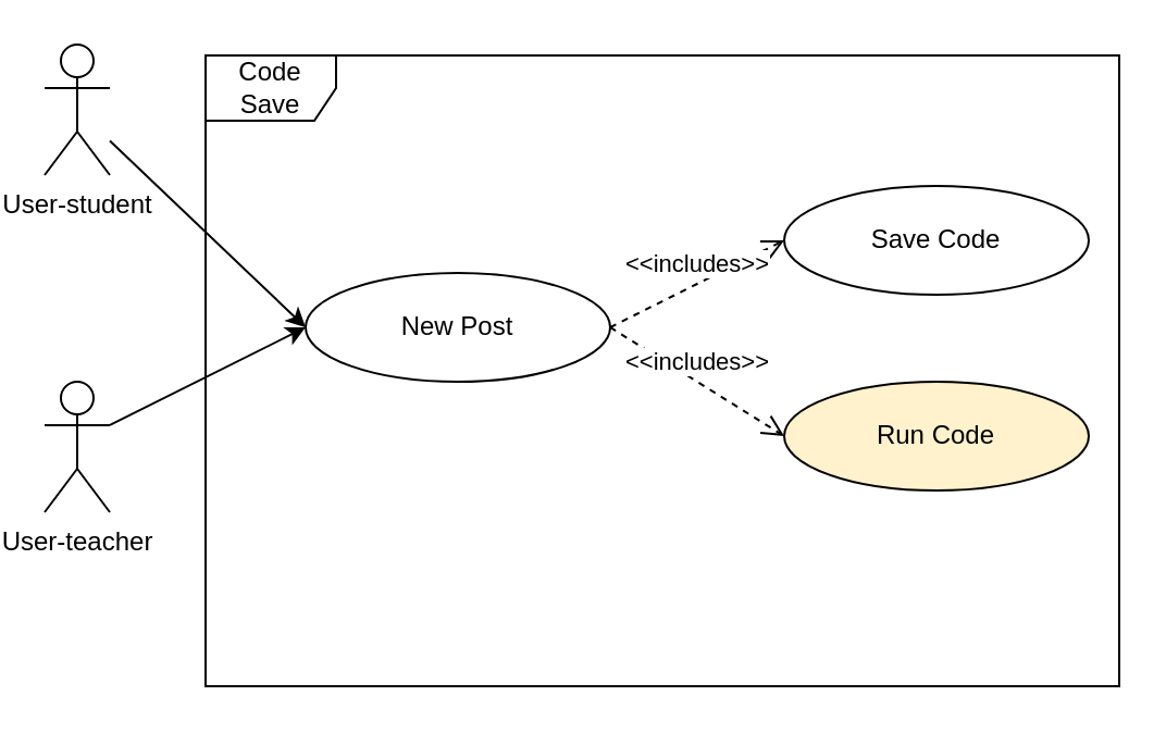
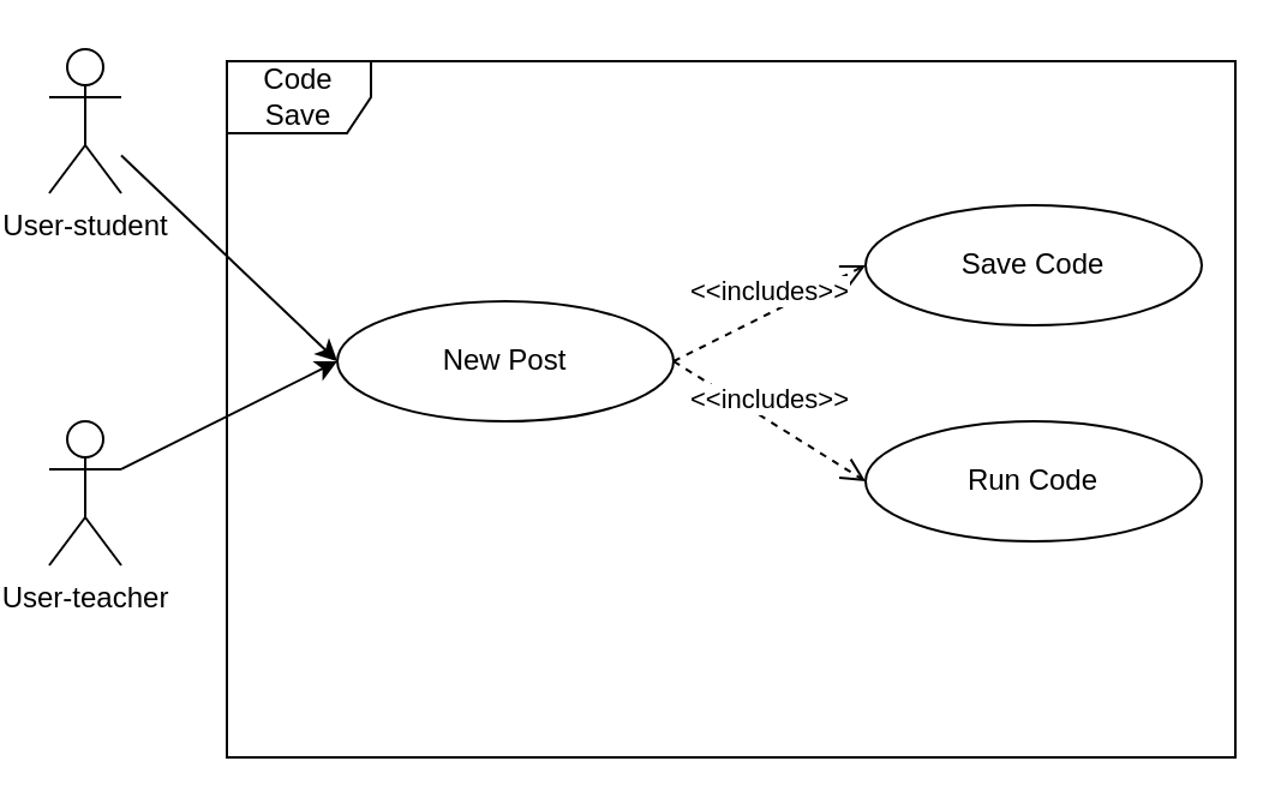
- <mxCell id="10" value="Run Code" style="ellipse;whiteSpace=wrap;html=1;fillColor=#fff2cc;" vertex="1" parent="1"><mxGeometry x="360" y="175" width="140" height="50" as="geometry" /></mxCell>
+ <mxCell id="10" value="Run Code" style="ellipse;whiteSpace=wrap;html=1;" vertex="1" parent="1"><mxGeometry x="360" y="175" width="140" height="50" as="geometry" /></mxCell>
